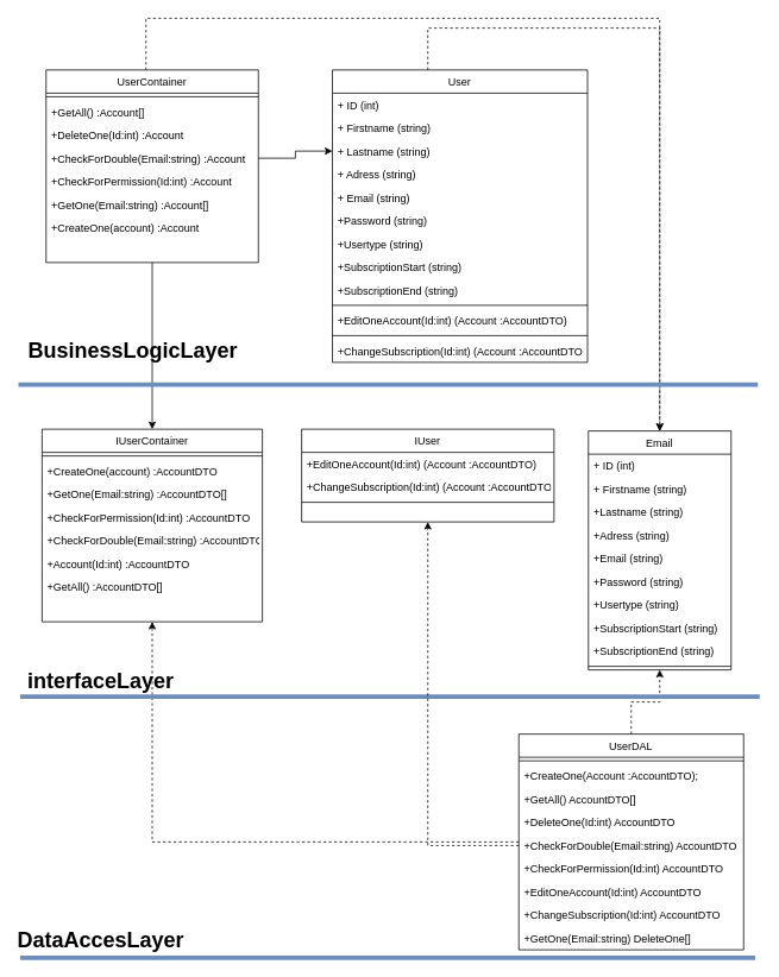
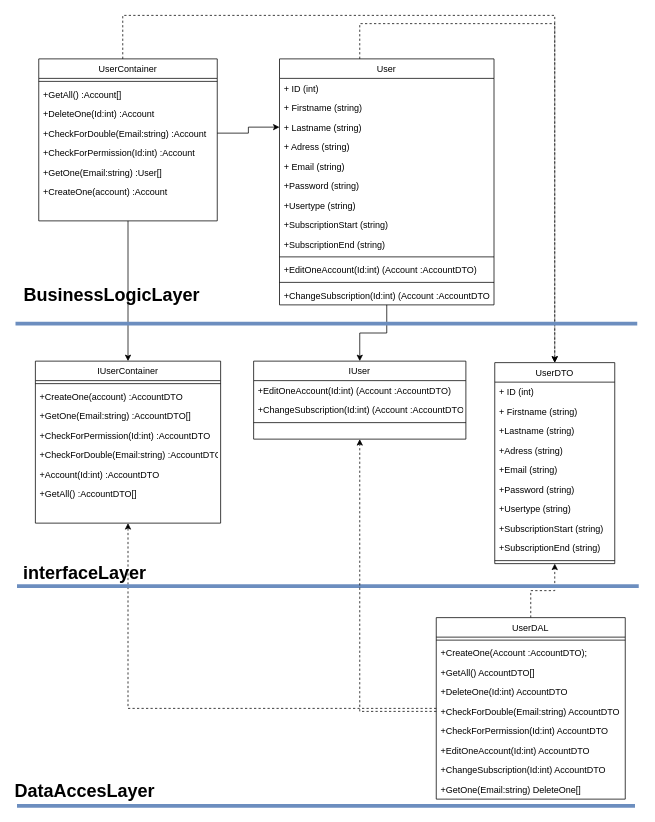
- <mxCell id="26" value="+GetOne(Email:string) :Account[]" style="text;align=left;verticalAlign=top;spacingLeft=4;spacingRight=4;overflow=hidden;rotatable=0;points=[[0,0.5],[1,0.5]];portConstraint=eastwest;rounded=0;shadow=0;html=0;" parent="20" vertex="1"><mxGeometry y="138" width="238" height="26" as="geometry" /></mxCell>
+ <mxCell id="26" value="+GetOne(Email:string) :User[]" style="text;align=left;verticalAlign=top;spacingLeft=4;spacingRight=4;overflow=hidden;rotatable=0;points=[[0,0.5],[1,0.5]];portConstraint=eastwest;rounded=0;shadow=0;html=0;" parent="20" vertex="1"><mxGeometry y="138" width="238" height="26" as="geometry" /></mxCell>
+ <mxCell id="2" style="edgeStyle=orthogonalEdgeStyle;rounded=0;orthogonalLoop=1;jettySize=auto;html=1;entryX=0.5;entryY=0;entryDx=0;entryDy=0;" parent="1" source="4" target="61" edge="1"><mxGeometry relative="1" as="geometry" /></mxCell>
- <mxCell id="28" value="Email" style="swimlane;fontStyle=0;align=center;verticalAlign=top;childLayout=stackLayout;horizontal=1;startSize=26;horizontalStack=0;resizeParent=1;resizeLast=0;collapsible=1;marginBottom=0;rounded=0;shadow=0;strokeWidth=1;" parent="1" vertex="1"><mxGeometry x="659" y="483" width="160" height="268" as="geometry"><mxRectangle x="130" y="380" width="160" height="26" as="alternateBounds" /></mxGeometry></mxCell>
+ <mxCell id="28" value="UserDTO" style="swimlane;fontStyle=0;align=center;verticalAlign=top;childLayout=stackLayout;horizontal=1;startSize=26;horizontalStack=0;resizeParent=1;resizeLast=0;collapsible=1;marginBottom=0;rounded=0;shadow=0;strokeWidth=1;" parent="1" vertex="1"><mxGeometry x="659" y="483" width="160" height="268" as="geometry"><mxRectangle x="130" y="380" width="160" height="26" as="alternateBounds" /></mxGeometry></mxCell>
